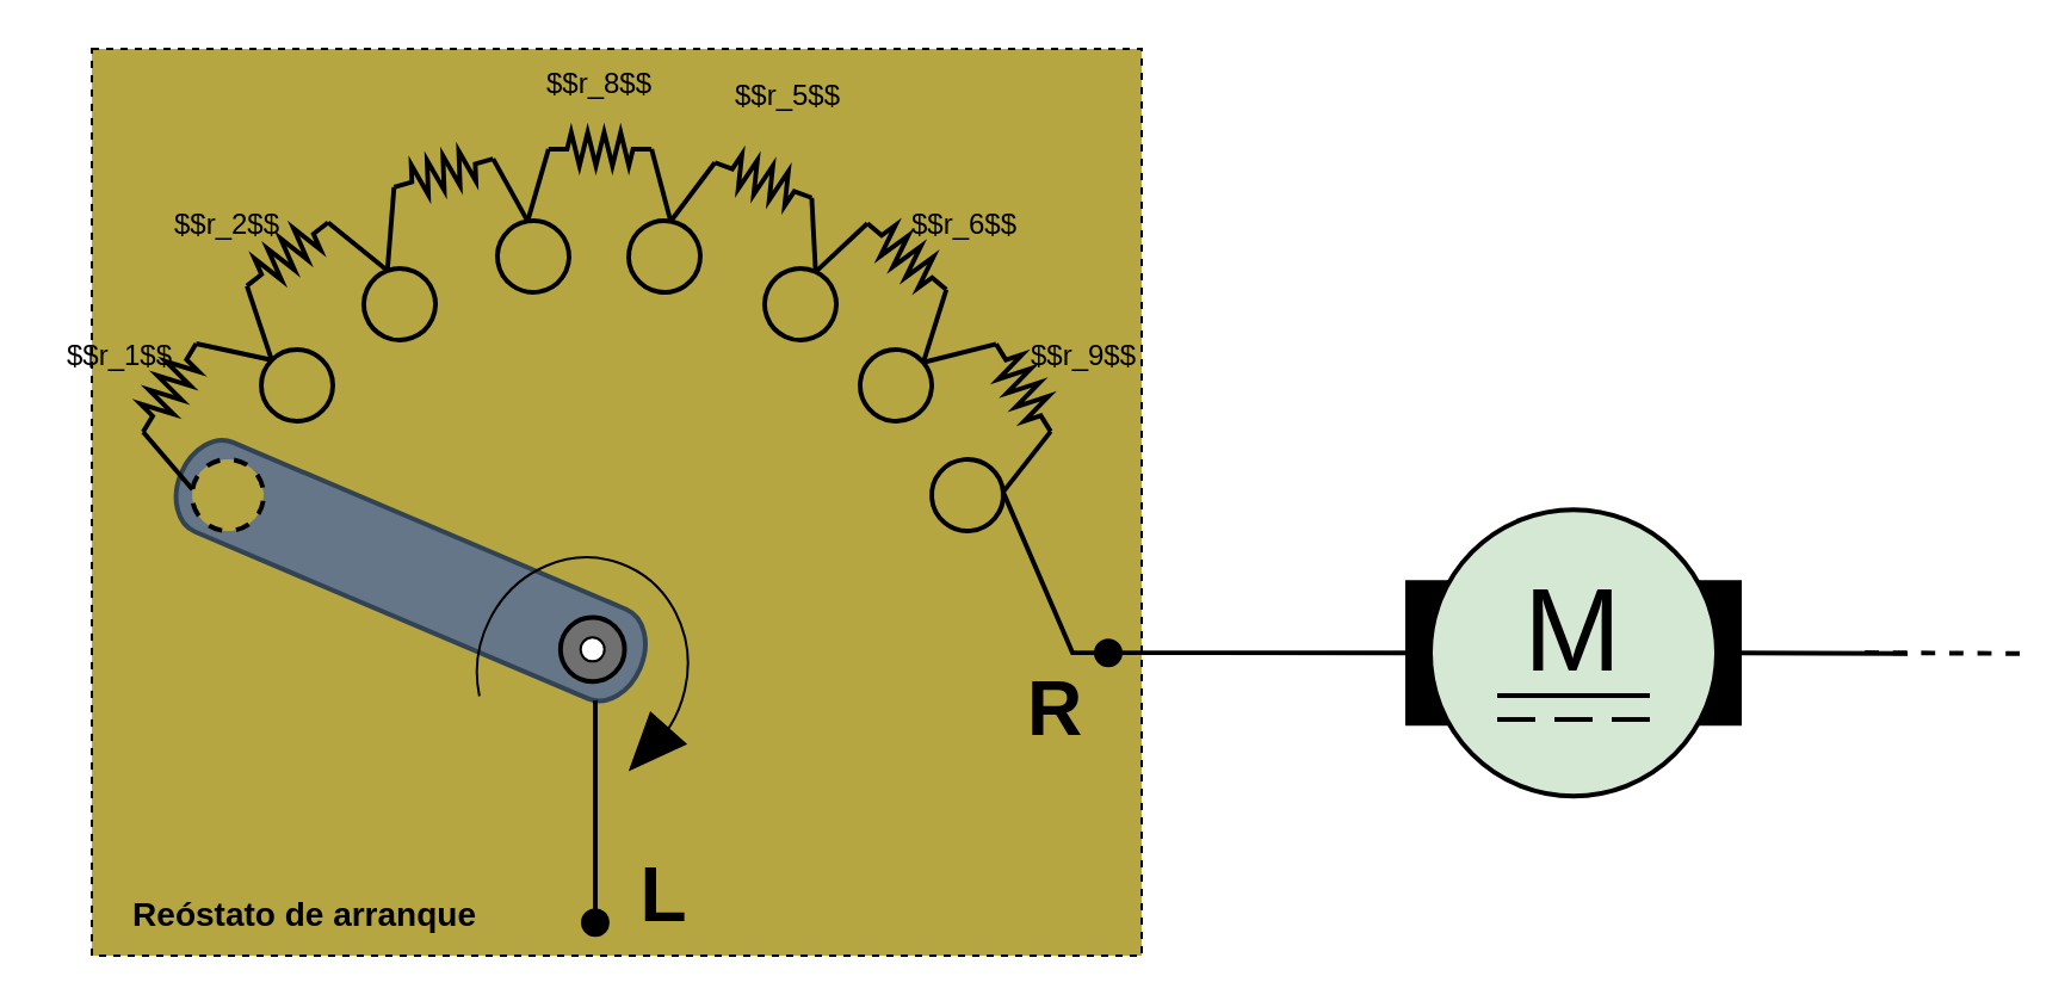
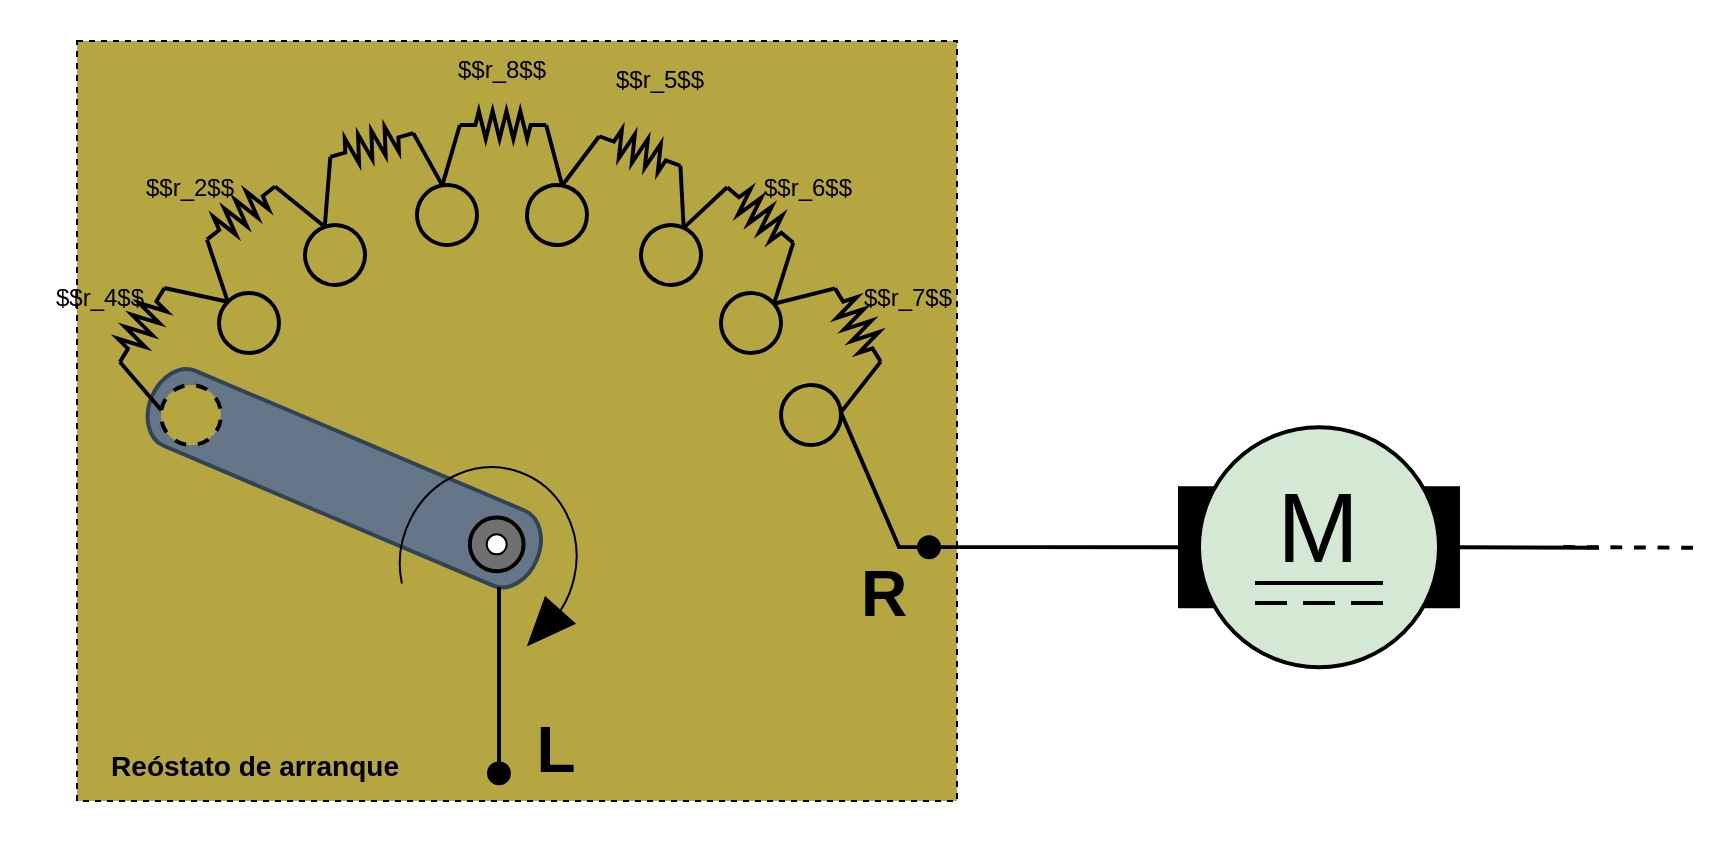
- <mxCell id="33" value="$$r_1$$" style="text;html=1;align=center;verticalAlign=middle;whiteSpace=wrap;rounded=0;" vertex="1" parent="1"><mxGeometry x="20" y="134.12" width="60" height="30" as="geometry" /></mxCell>
+ <mxCell id="33" value="$$r_4$$" style="text;html=1;align=center;verticalAlign=middle;whiteSpace=wrap;rounded=0;" vertex="1" parent="1"><mxGeometry x="20" y="134.12" width="60" height="30" as="geometry" /></mxCell>
- <mxCell id="38" value="$$r_9$$" style="text;html=1;align=center;verticalAlign=middle;whiteSpace=wrap;rounded=0;" vertex="1" parent="1"><mxGeometry x="424" y="134.12" width="60" height="30" as="geometry" /></mxCell>
+ <mxCell id="38" value="$$r_7$$" style="text;html=1;align=center;verticalAlign=middle;whiteSpace=wrap;rounded=0;" vertex="1" parent="1"><mxGeometry x="424" y="134.12" width="60" height="30" as="geometry" /></mxCell>
